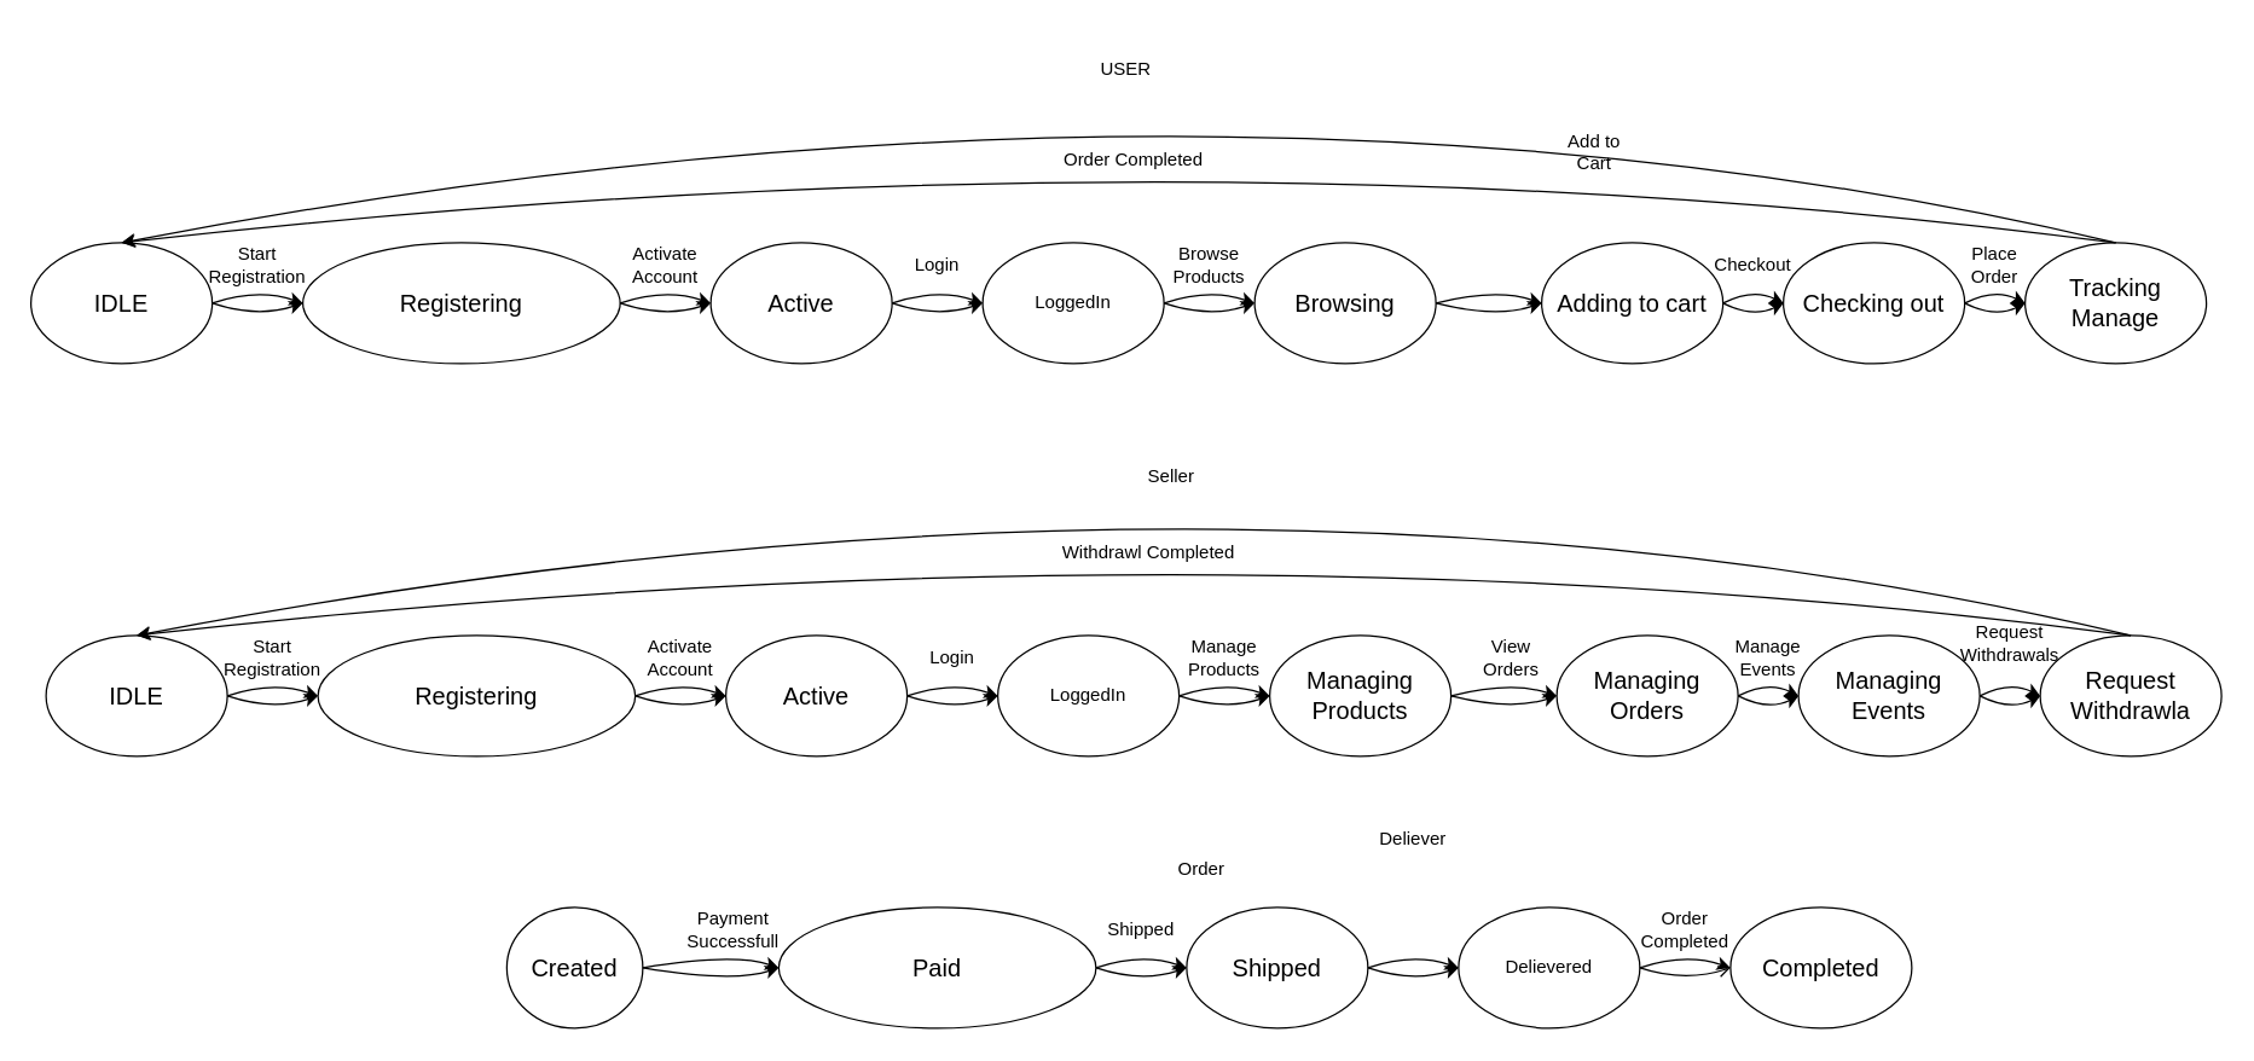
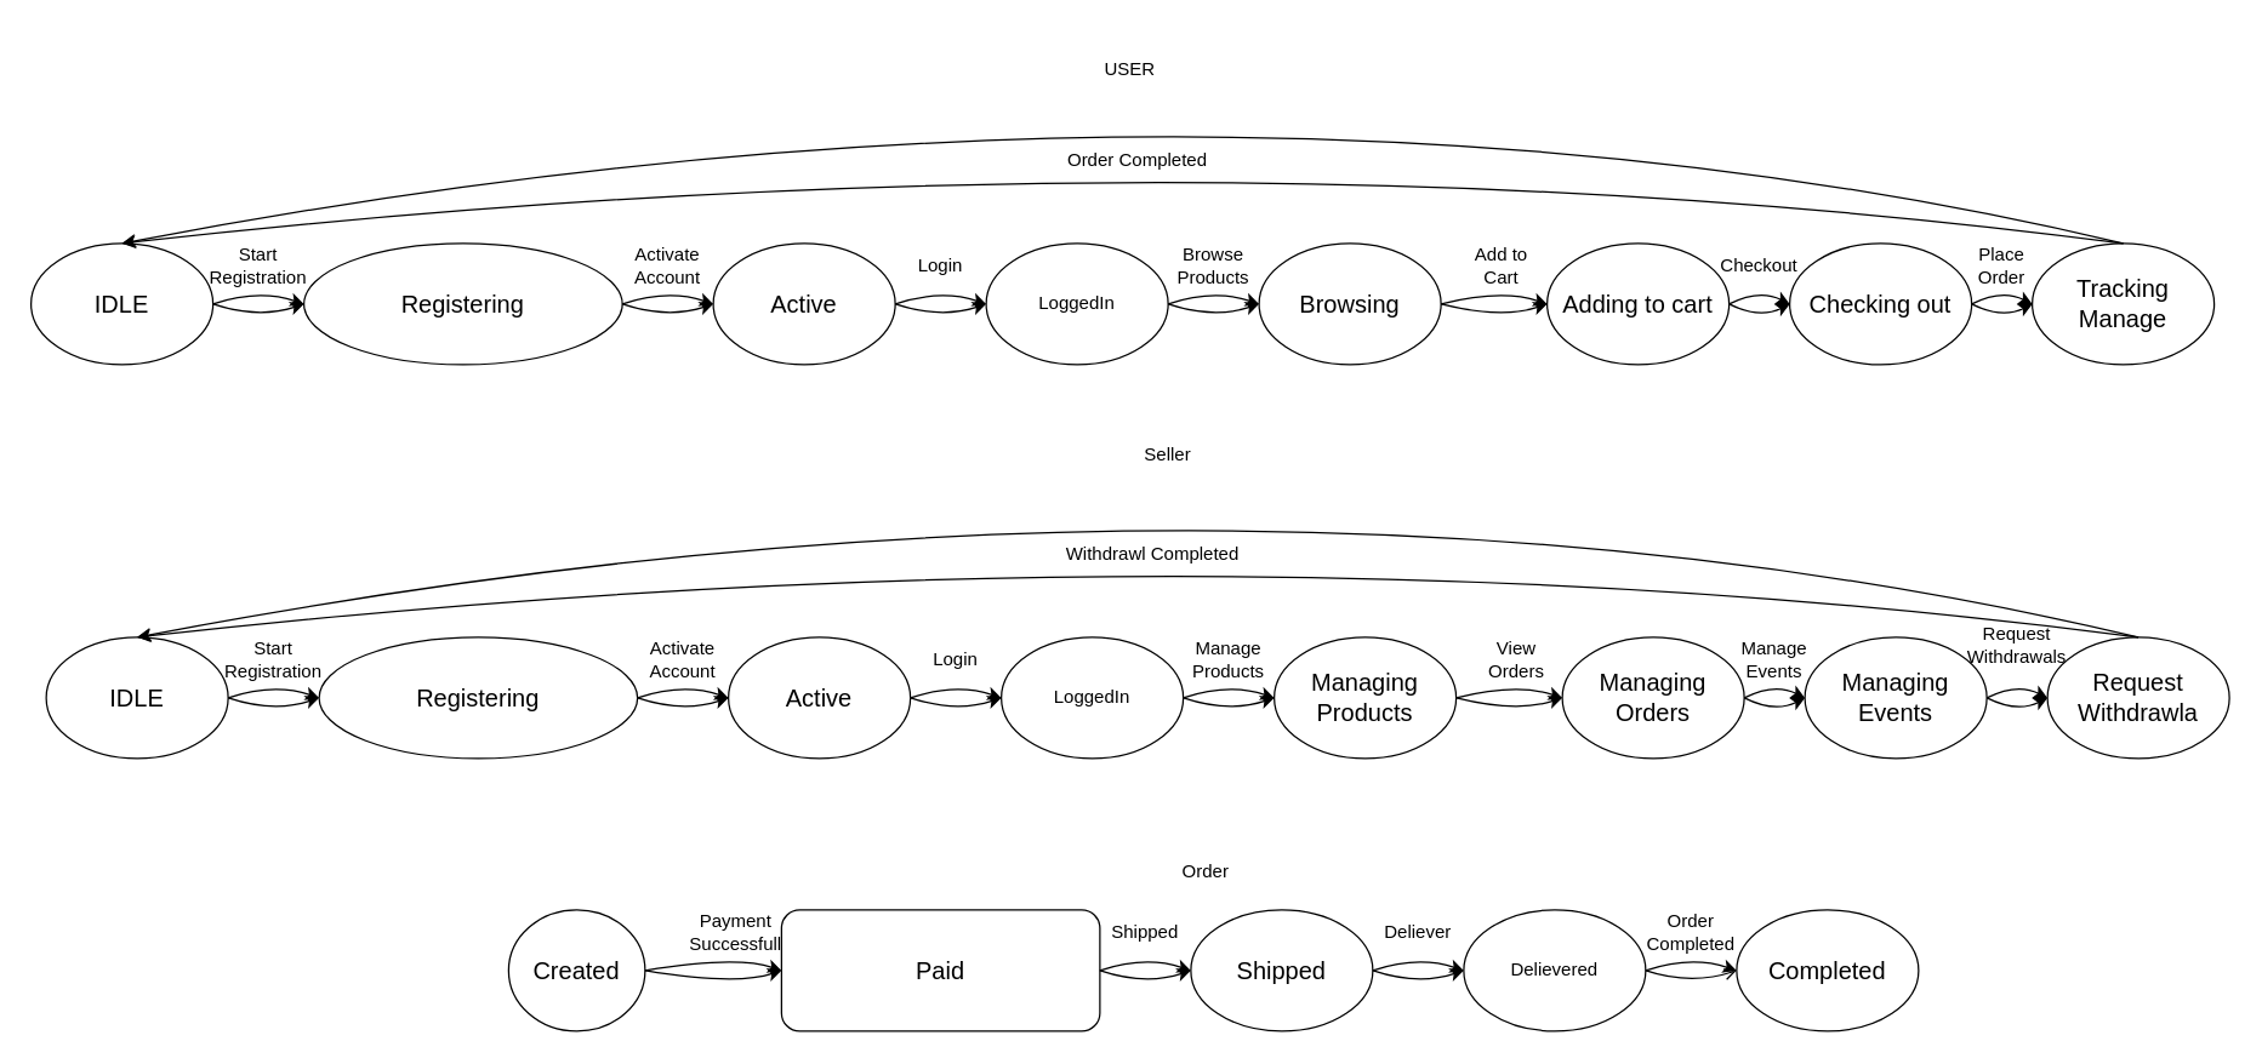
- <mxCell id="28" value="Add to Cart" style="text;html=1;align=center;verticalAlign=middle;whiteSpace=wrap;rounded=0;" vertex="1" parent="1"><mxGeometry x="1025" y="85" width="60" height="30" as="geometry" /></mxCell>
+ <mxCell id="28" value="Add to Cart" style="text;html=1;align=center;verticalAlign=middle;whiteSpace=wrap;rounded=0;" vertex="1" parent="1"><mxGeometry x="960" y="160" width="60" height="30" as="geometry" /></mxCell>
- <mxCell id="84" value="Seller" style="text;html=1;align=center;verticalAlign=middle;whiteSpace=wrap;rounded=0;" vertex="1" parent="1"><mxGeometry x="740" y="300" width="70" height="30" as="geometry" /></mxCell>
+ <mxCell id="84" value="Seller" style="text;html=1;align=center;verticalAlign=middle;whiteSpace=wrap;rounded=0;" vertex="1" parent="1"><mxGeometry x="735" y="285" width="70" height="30" as="geometry" /></mxCell>
- <mxCell id="81" value="Deliever" style="text;html=1;align=center;verticalAlign=middle;whiteSpace=wrap;rounded=0;" vertex="1" parent="1"><mxGeometry x="905" y="540" width="60" height="30" as="geometry" /></mxCell>
+ <mxCell id="81" value="Deliever" style="text;html=1;align=center;verticalAlign=middle;whiteSpace=wrap;rounded=0;" vertex="1" parent="1"><mxGeometry x="905" y="600" width="60" height="30" as="geometry" /></mxCell>
- <mxCell id="67" value="&lt;font style=&quot;font-size: 16px;&quot;&gt;Paid&lt;/font&gt;" style="ellipse;whiteSpace=wrap;html=1;" vertex="1" parent="1"><mxGeometry x="515" y="600" width="210" height="80" as="geometry" /></mxCell>
+ <mxCell id="67" value="&lt;font style=&quot;font-size: 16px;&quot;&gt;Paid&lt;/font&gt;" style="whiteSpace=wrap;html=1;rounded=1;" vertex="1" parent="1"><mxGeometry x="515" y="600" width="210" height="80" as="geometry" /></mxCell>
